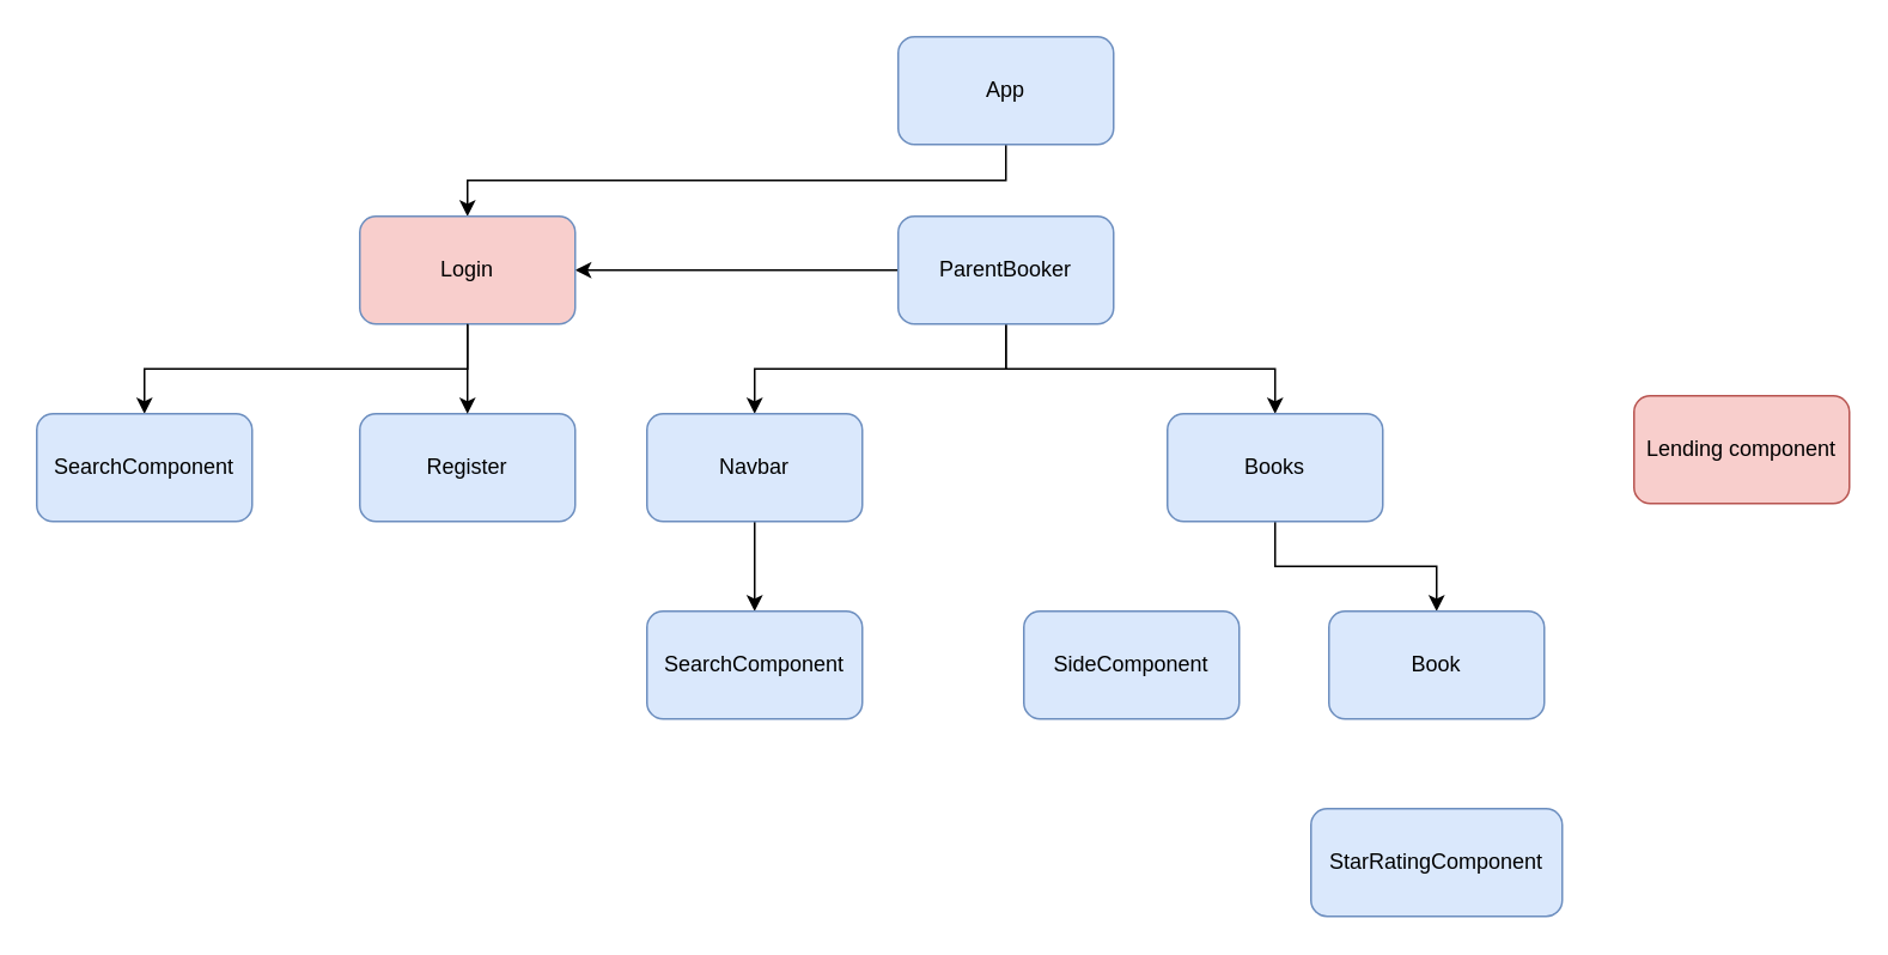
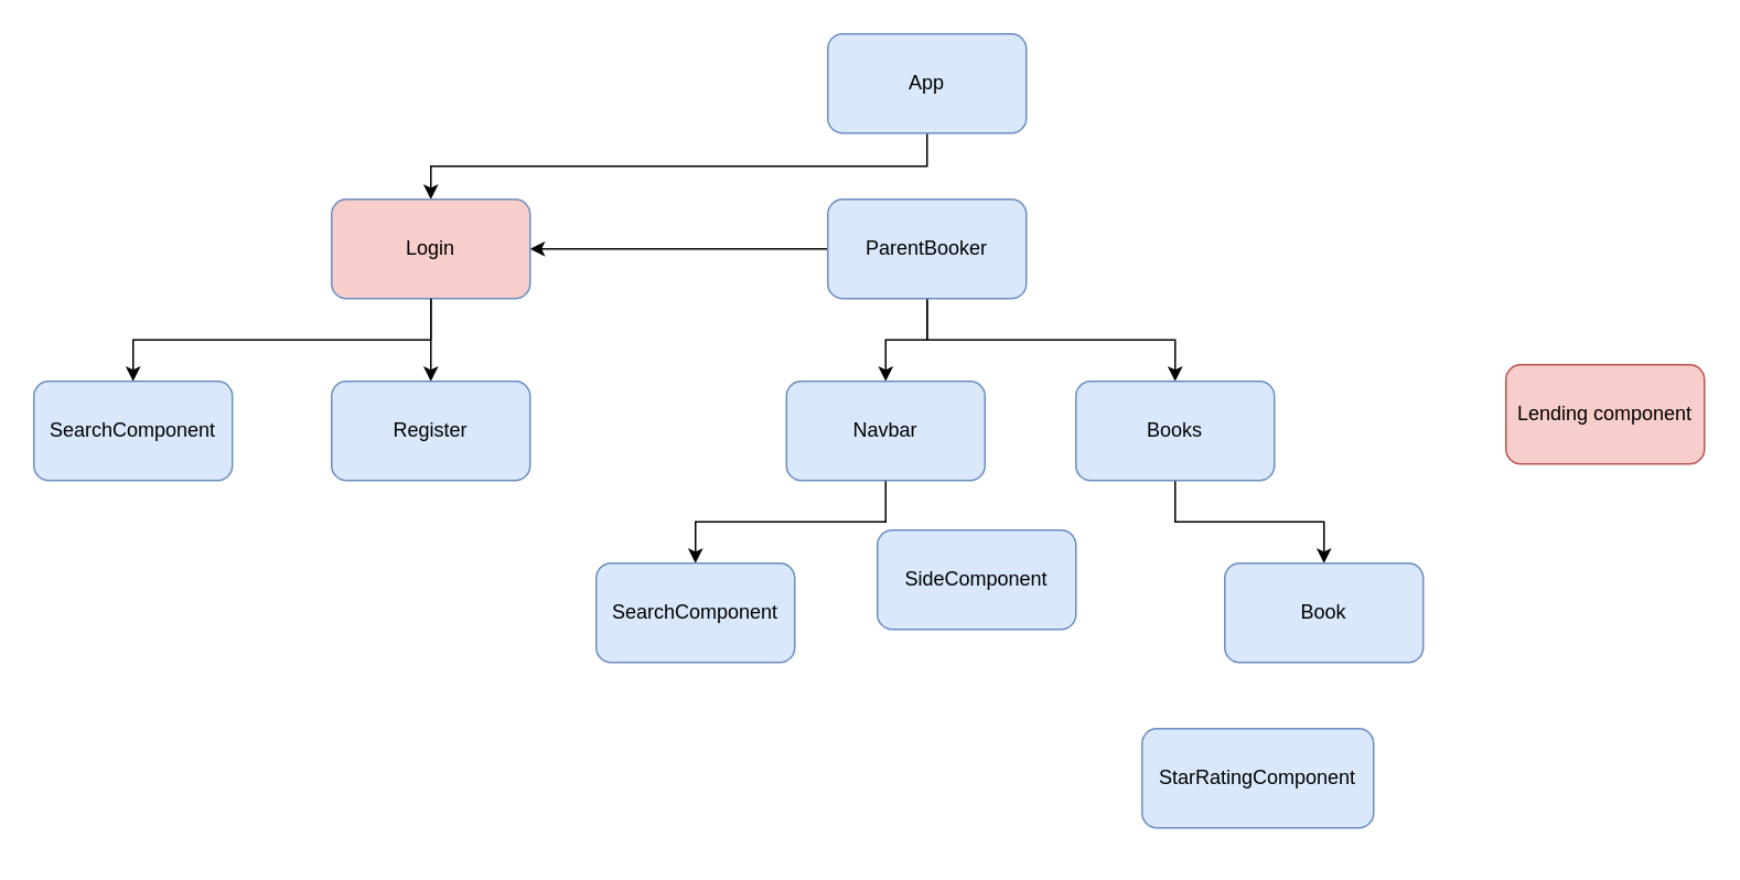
- <mxCell id="9" value="Navbar" style="rounded=1;whiteSpace=wrap;html=1;fillColor=#dae8fc;strokeColor=#6c8ebf;" parent="1" vertex="1"><mxGeometry x="360" y="230" width="120" height="60" as="geometry" /></mxCell>
+ <mxCell id="9" value="Navbar" style="rounded=1;whiteSpace=wrap;html=1;fillColor=#dae8fc;strokeColor=#6c8ebf;" parent="1" vertex="1"><mxGeometry x="475" y="230" width="120" height="60" as="geometry" /></mxCell>
- <mxCell id="14" value="SideComponent" style="rounded=1;whiteSpace=wrap;html=1;fillColor=#dae8fc;strokeColor=#6c8ebf;" parent="1" vertex="1"><mxGeometry x="570" y="340" width="120" height="60" as="geometry" /></mxCell>
+ <mxCell id="14" value="SideComponent" style="rounded=1;whiteSpace=wrap;html=1;fillColor=#dae8fc;strokeColor=#6c8ebf;" parent="1" vertex="1"><mxGeometry x="530" y="320" width="120" height="60" as="geometry" /></mxCell>
- <mxCell id="20" value="StarRatingComponent" style="rounded=1;whiteSpace=wrap;html=1;fillColor=#dae8fc;strokeColor=#6c8ebf;" parent="1" vertex="1"><mxGeometry x="730" y="450" width="140" height="60" as="geometry" /></mxCell>
+ <mxCell id="20" value="StarRatingComponent" style="rounded=1;whiteSpace=wrap;html=1;fillColor=#dae8fc;strokeColor=#6c8ebf;" parent="1" vertex="1"><mxGeometry x="690" y="440" width="140" height="60" as="geometry" /></mxCell>
